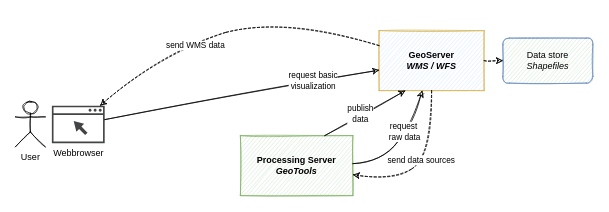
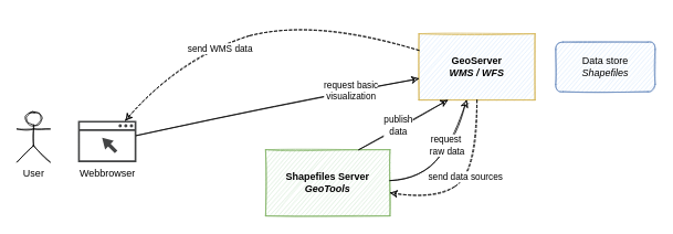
- <mxCell id="11" value="" style="endArrow=classic;html=1;rounded=0;sketch=1;dashed=1;" parent="1" source="4" target="5" edge="1"><mxGeometry width="50" height="50" relative="1" as="geometry"><mxPoint x="430" y="290" as="sourcePoint" /><mxPoint x="480" y="240" as="targetPoint" /></mxGeometry></mxCell>
- <mxCell id="5" value="Data store&lt;br&gt;&lt;i&gt;Shapefiles&lt;/i&gt;" style="rounded=1;whiteSpace=wrap;html=1;sketch=1;fillColor=#d5e8d4;strokeColor=#6c8ebf;" parent="1" vertex="1"><mxGeometry x="670" y="50" width="120" height="60" as="geometry" /></mxCell>
+ <mxCell id="5" value="Data store&lt;br&gt;&lt;i&gt;Shapefiles&lt;/i&gt;" style="rounded=1;whiteSpace=wrap;html=1;sketch=1;fillColor=#dae8fc;strokeColor=#6c8ebf;" parent="1" vertex="1"><mxGeometry x="670" y="50" width="120" height="60" as="geometry" /></mxCell>
- <mxCell id="3" value="Webbrowser" style="sketch=0;pointerEvents=1;shadow=0;dashed=0;html=1;strokeColor=none;fillColor=#434445;aspect=fixed;labelPosition=center;verticalLabelPosition=bottom;verticalAlign=top;align=center;outlineConnect=0;shape=mxgraph.vvd.web_browser;" parent="1" vertex="1"><mxGeometry x="68.66" y="140" width="70.43" height="50" as="geometry" /></mxCell>
+ <mxCell id="3" value="Webbrowser" style="sketch=0;pointerEvents=1;shadow=0;dashed=0;html=1;strokeColor=none;fillColor=#434445;aspect=fixed;labelPosition=center;verticalLabelPosition=bottom;verticalAlign=top;align=center;outlineConnect=0;shape=mxgraph.vvd.web_browser;" parent="1" vertex="1"><mxGeometry x="93.66" y="145" width="70.43" height="50" as="geometry" /></mxCell>
- <mxCell id="6" value="&lt;b&gt;Processing Server&lt;br&gt;&lt;/b&gt;&lt;div&gt;&lt;b&gt;&lt;i&gt;GeoTools&lt;/i&gt;&lt;/b&gt;&lt;/div&gt;" style="rounded=0;whiteSpace=wrap;html=1;sketch=1;fillColor=#d5e8d4;strokeColor=#82b366;" parent="1" vertex="1"><mxGeometry x="320" y="180" width="150" height="80" as="geometry" /></mxCell>
+ <mxCell id="6" value="&lt;b&gt;Shapefiles Server&lt;br&gt;&lt;/b&gt;&lt;div&gt;&lt;b&gt;&lt;i&gt;GeoTools&lt;/i&gt;&lt;/b&gt;&lt;/div&gt;" style="rounded=0;whiteSpace=wrap;html=1;sketch=1;fillColor=#d5e8d4;strokeColor=#82b366;" parent="1" vertex="1"><mxGeometry x="320" y="180" width="150" height="80" as="geometry" /></mxCell>
